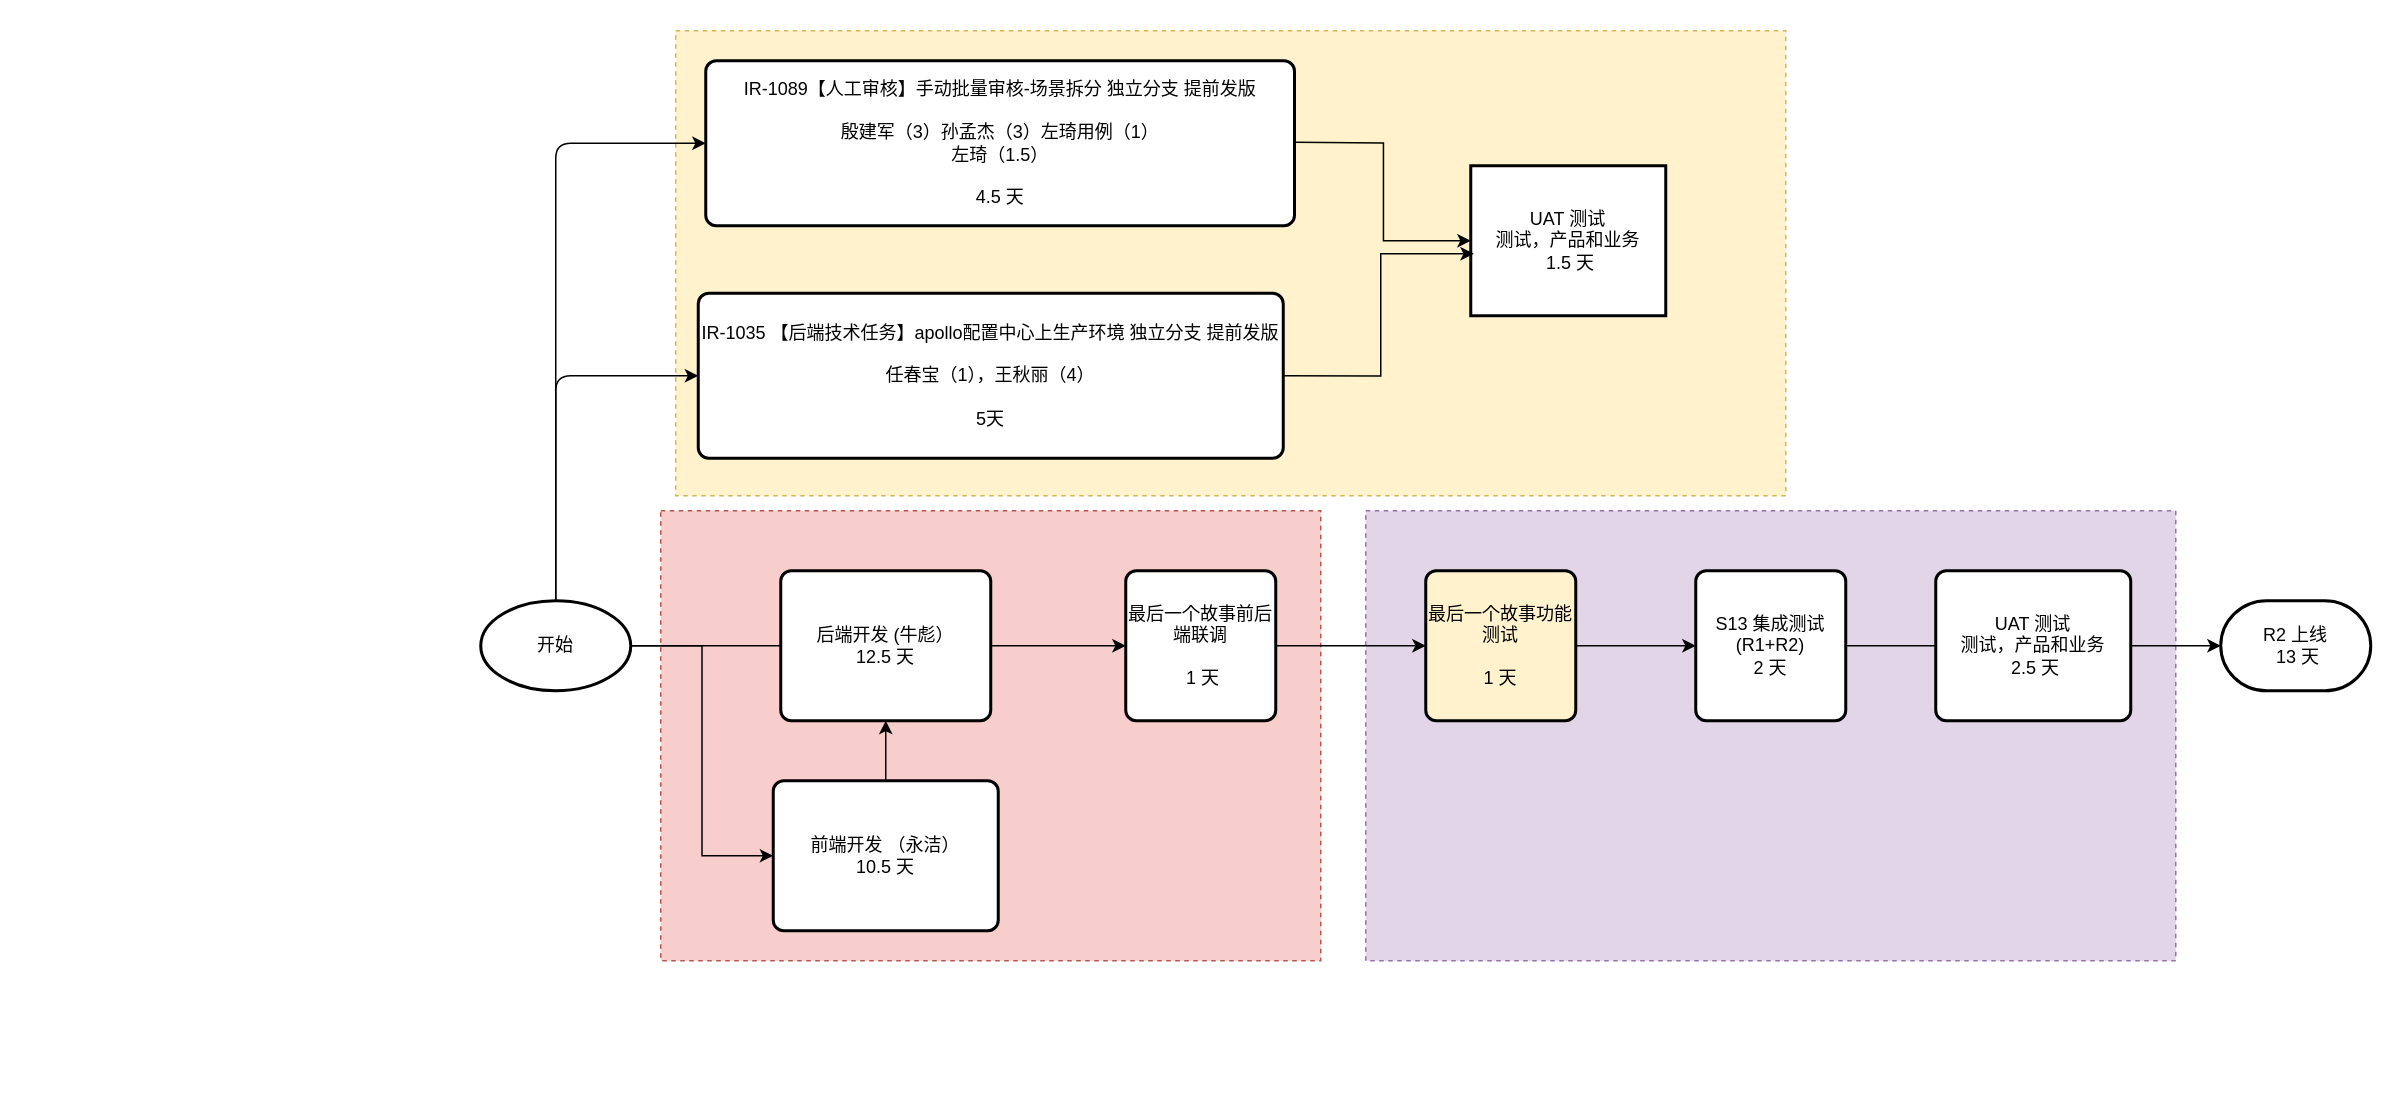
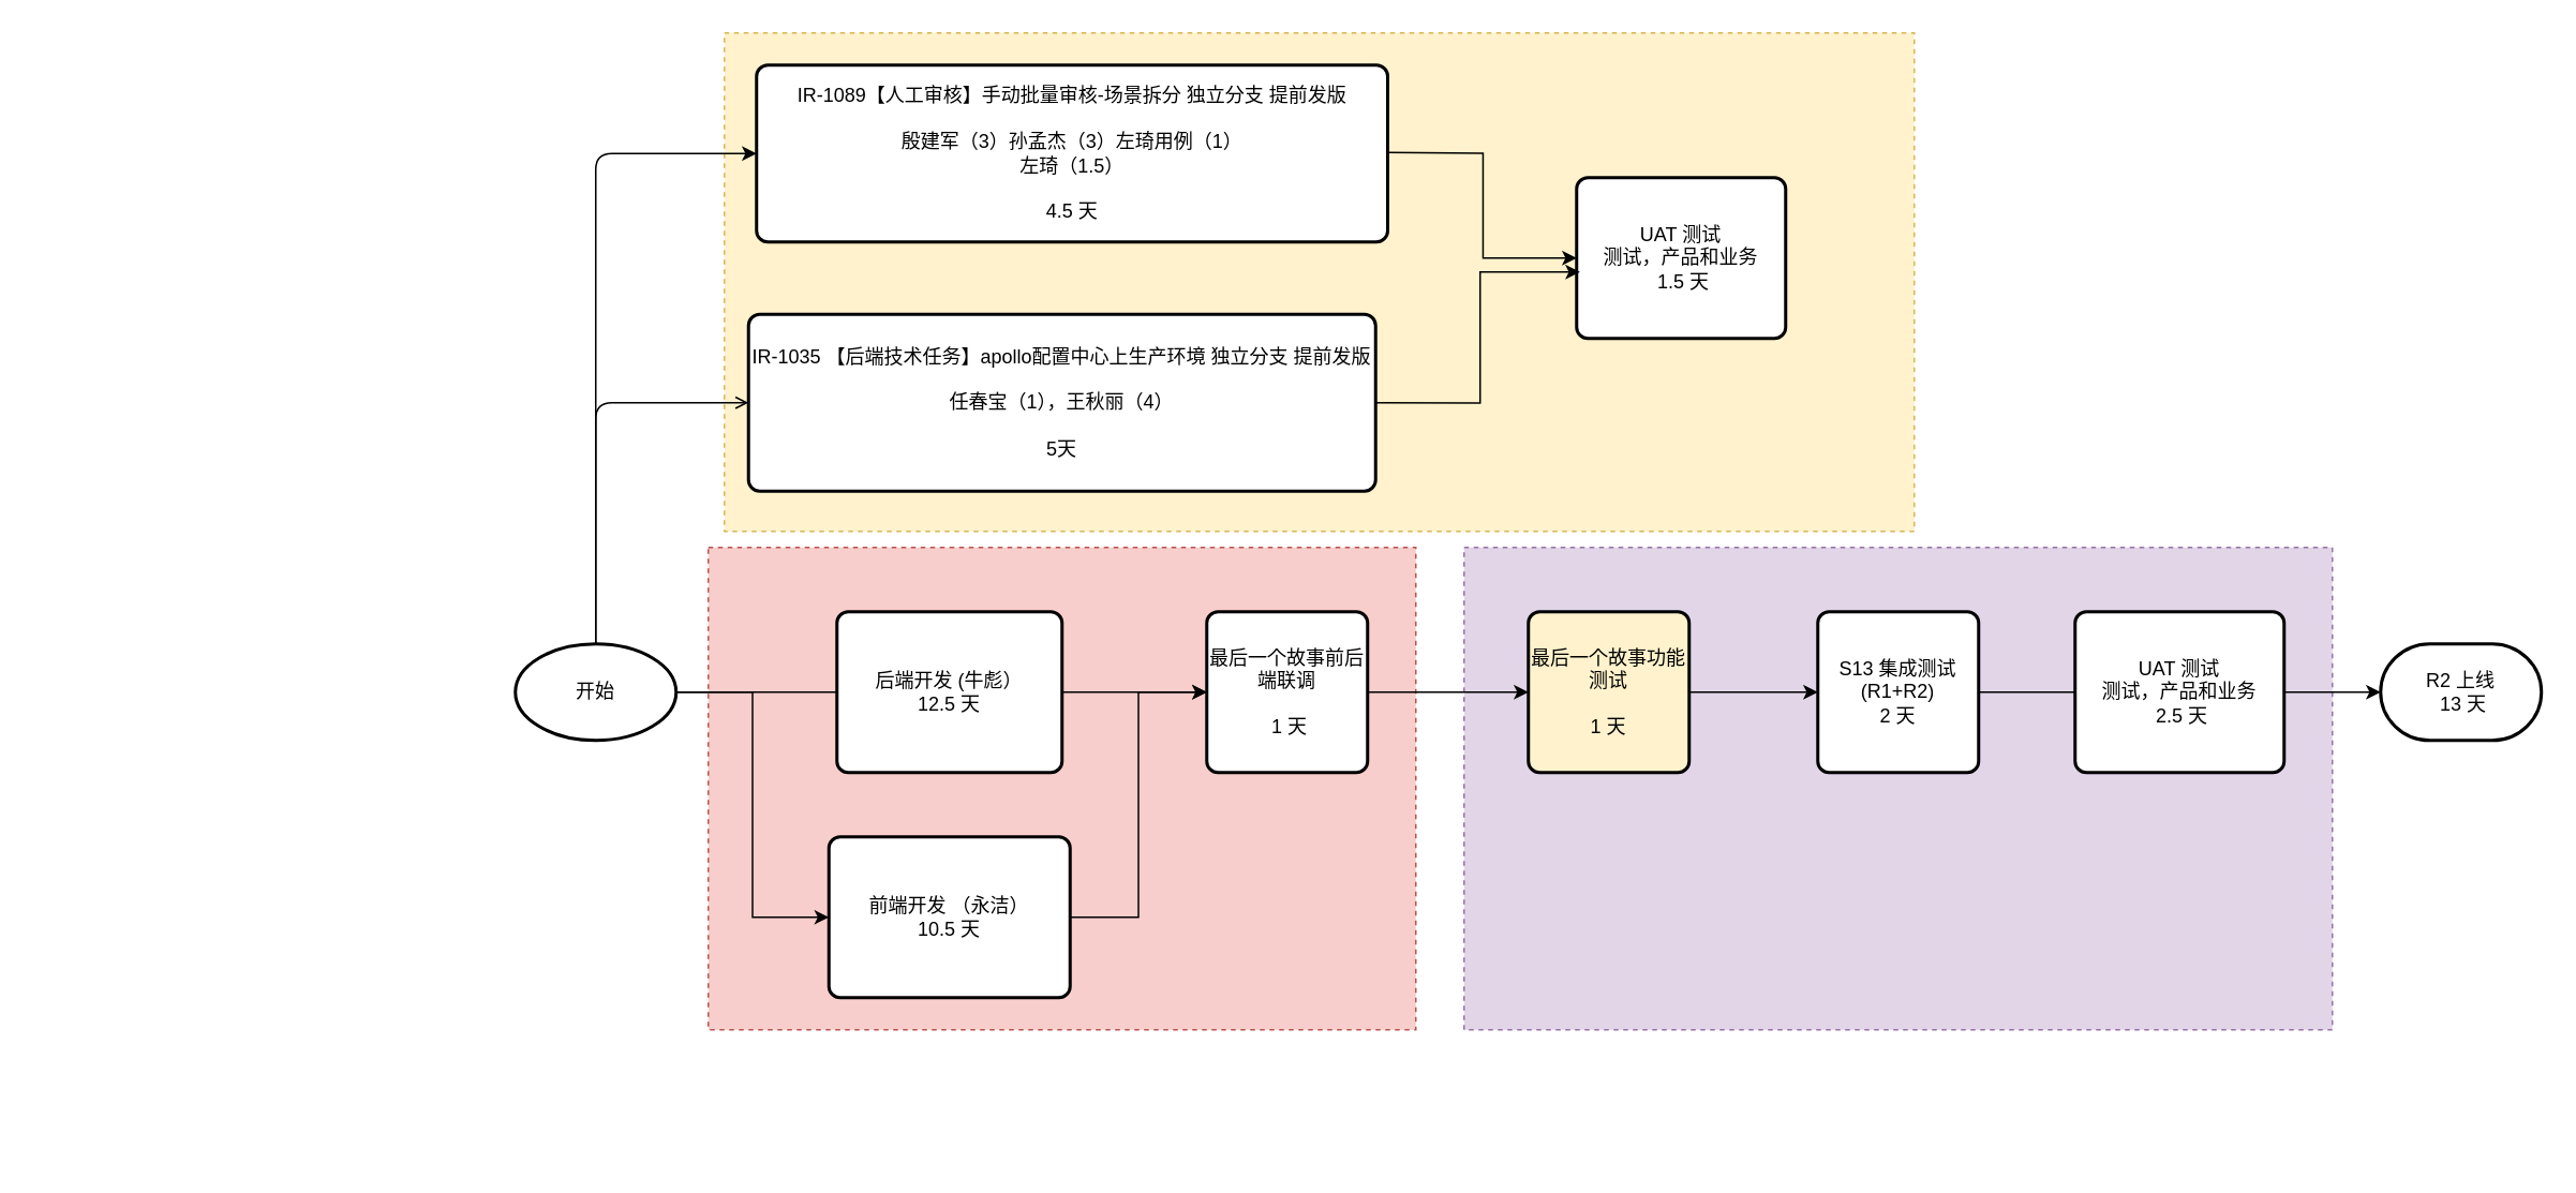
- <mxCell id="27" value="UAT 测试&lt;br&gt;测试，产品和业务&lt;br&gt;&amp;nbsp;1.5 天" style="whiteSpace=wrap;html=1;absoluteArcSize=1;arcSize=14;strokeWidth=2;rounded=0;" vertex="1" parent="1"><mxGeometry x="980" y="110" width="130" height="100" as="geometry" /></mxCell>
+ <mxCell id="27" value="UAT 测试&lt;br&gt;测试，产品和业务&lt;br&gt;&amp;nbsp;1.5 天" style="rounded=1;whiteSpace=wrap;html=1;absoluteArcSize=1;arcSize=14;strokeWidth=2;" vertex="1" parent="1"><mxGeometry x="980" y="110" width="130" height="100" as="geometry" /></mxCell>
- <mxCell id="25" value="" style="endArrow=classic;html=1;entryX=0;entryY=0.5;entryDx=0;entryDy=0;exitX=0.5;exitY=0;exitDx=0;exitDy=0;exitPerimeter=0;" edge="1" parent="1" source="22" target="24"><mxGeometry width="50" height="50" relative="1" as="geometry"><mxPoint x="440" y="390" as="sourcePoint" /><mxPoint x="490" y="340" as="targetPoint" /><Array as="points"><mxPoint x="370" y="250" /></Array></mxGeometry></mxCell>
+ <mxCell id="25" value="" style="endArrow=open;html=1;entryX=0;entryY=0.5;entryDx=0;entryDy=0;exitX=0.5;exitY=0;exitDx=0;exitDy=0;exitPerimeter=0;" edge="1" parent="1" source="22" target="24"><mxGeometry width="50" height="50" relative="1" as="geometry"><mxPoint x="440" y="390" as="sourcePoint" /><mxPoint x="490" y="340" as="targetPoint" /><Array as="points"><mxPoint x="370" y="250" /></Array></mxGeometry></mxCell>
- <mxCell id="15" value="" style="edgeStyle=orthogonalEdgeStyle;rounded=0;orthogonalLoop=1;jettySize=auto;html=1;" edge="1" parent="1" source="16" target="7"><mxGeometry relative="1" as="geometry"><mxPoint x="560" y="270" as="targetPoint" /></mxGeometry></mxCell>
+ <mxCell id="15" value="" style="edgeStyle=orthogonalEdgeStyle;rounded=0;orthogonalLoop=1;jettySize=auto;html=1;entryX=0;entryY=0.5;entryDx=0;entryDy=0;" edge="1" parent="1" source="16" target="10"><mxGeometry relative="1" as="geometry"><mxPoint x="560" y="270" as="targetPoint" /></mxGeometry></mxCell>
